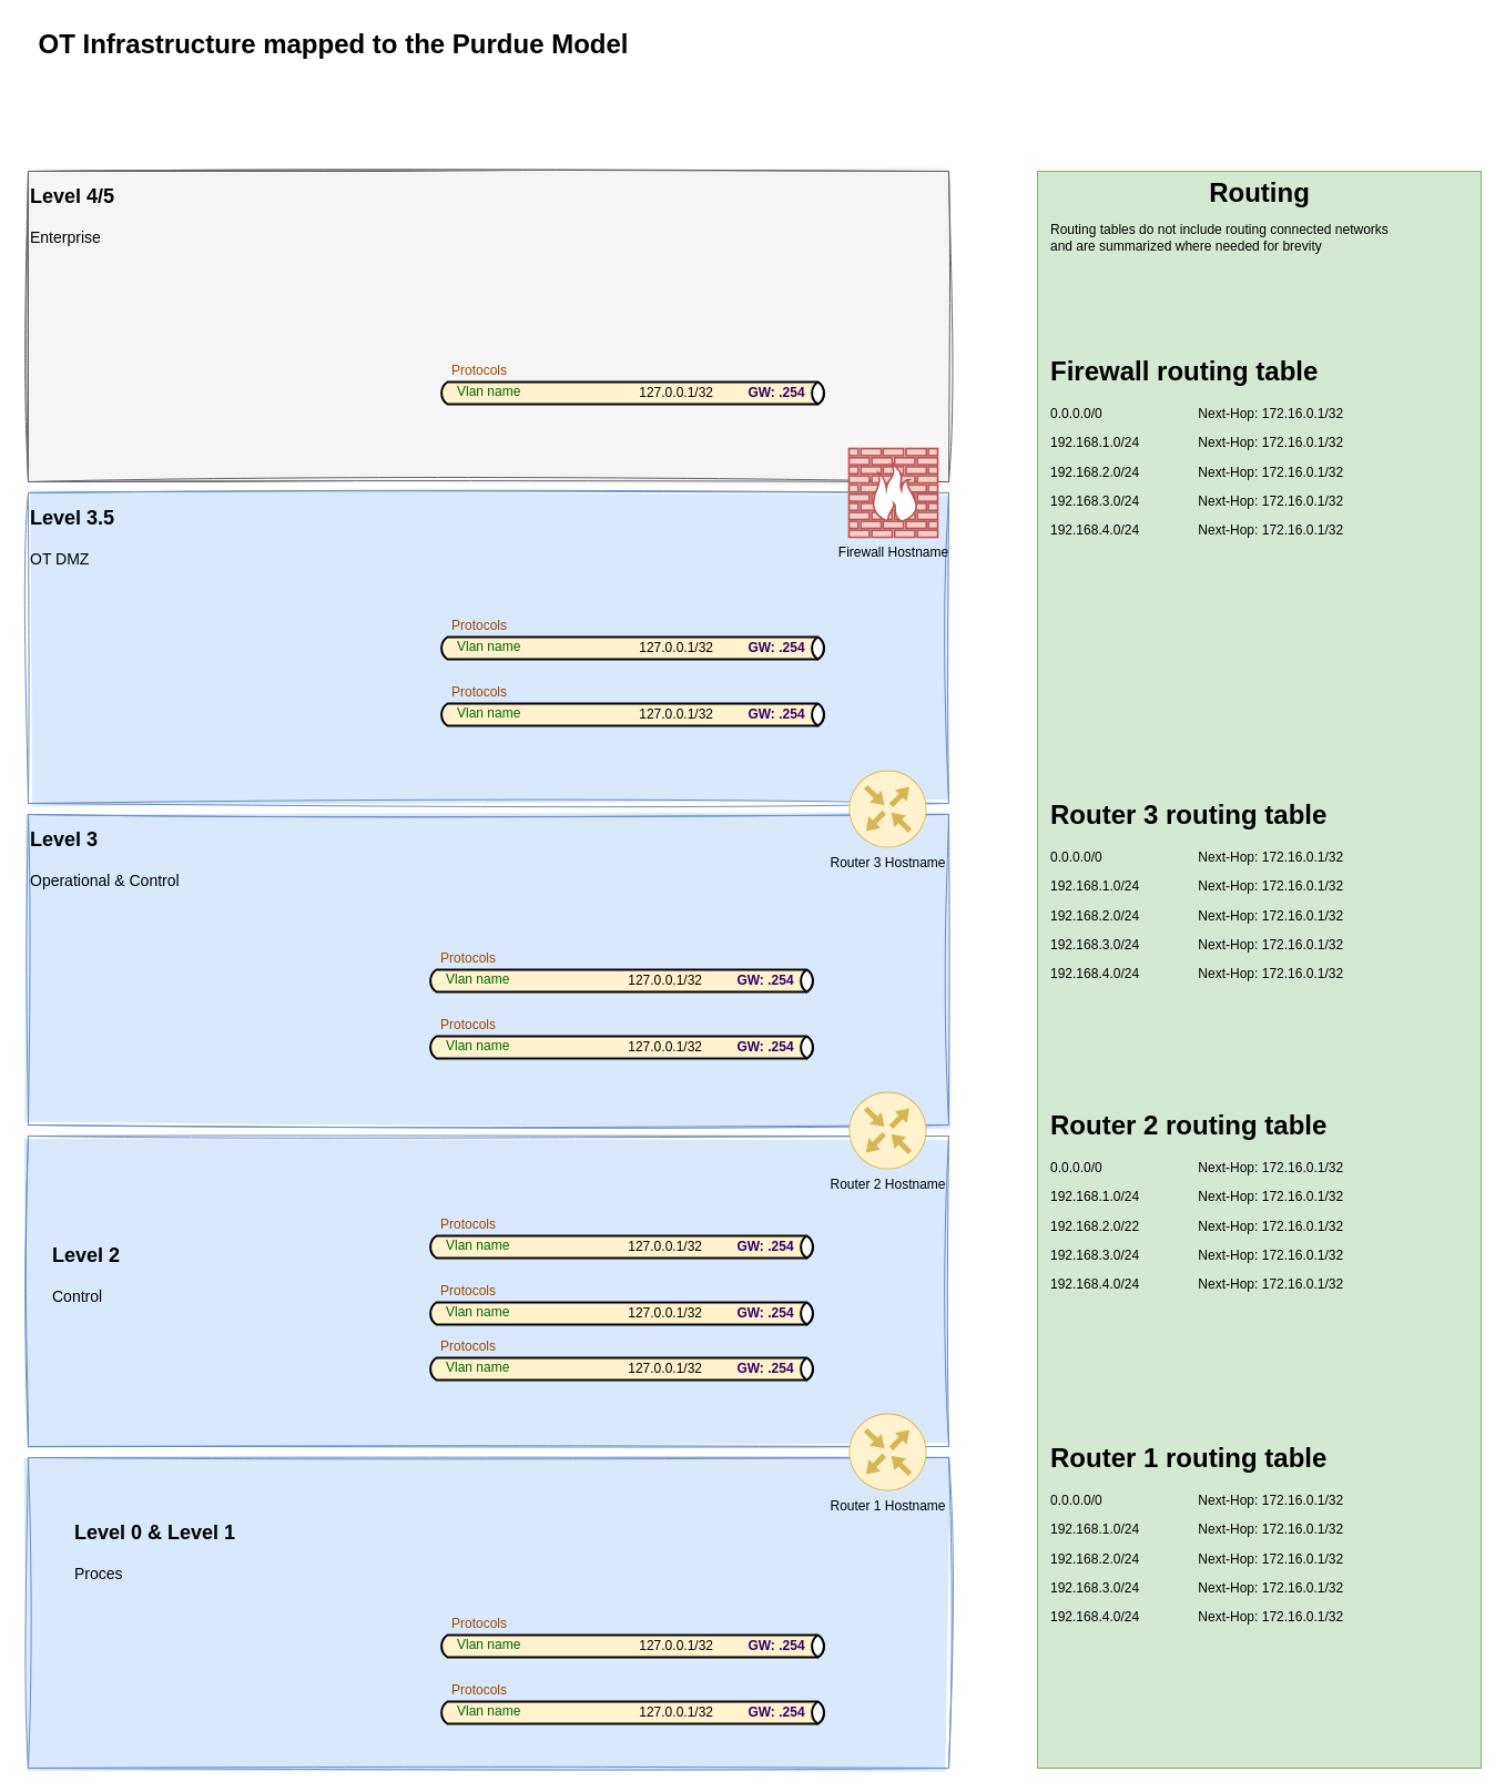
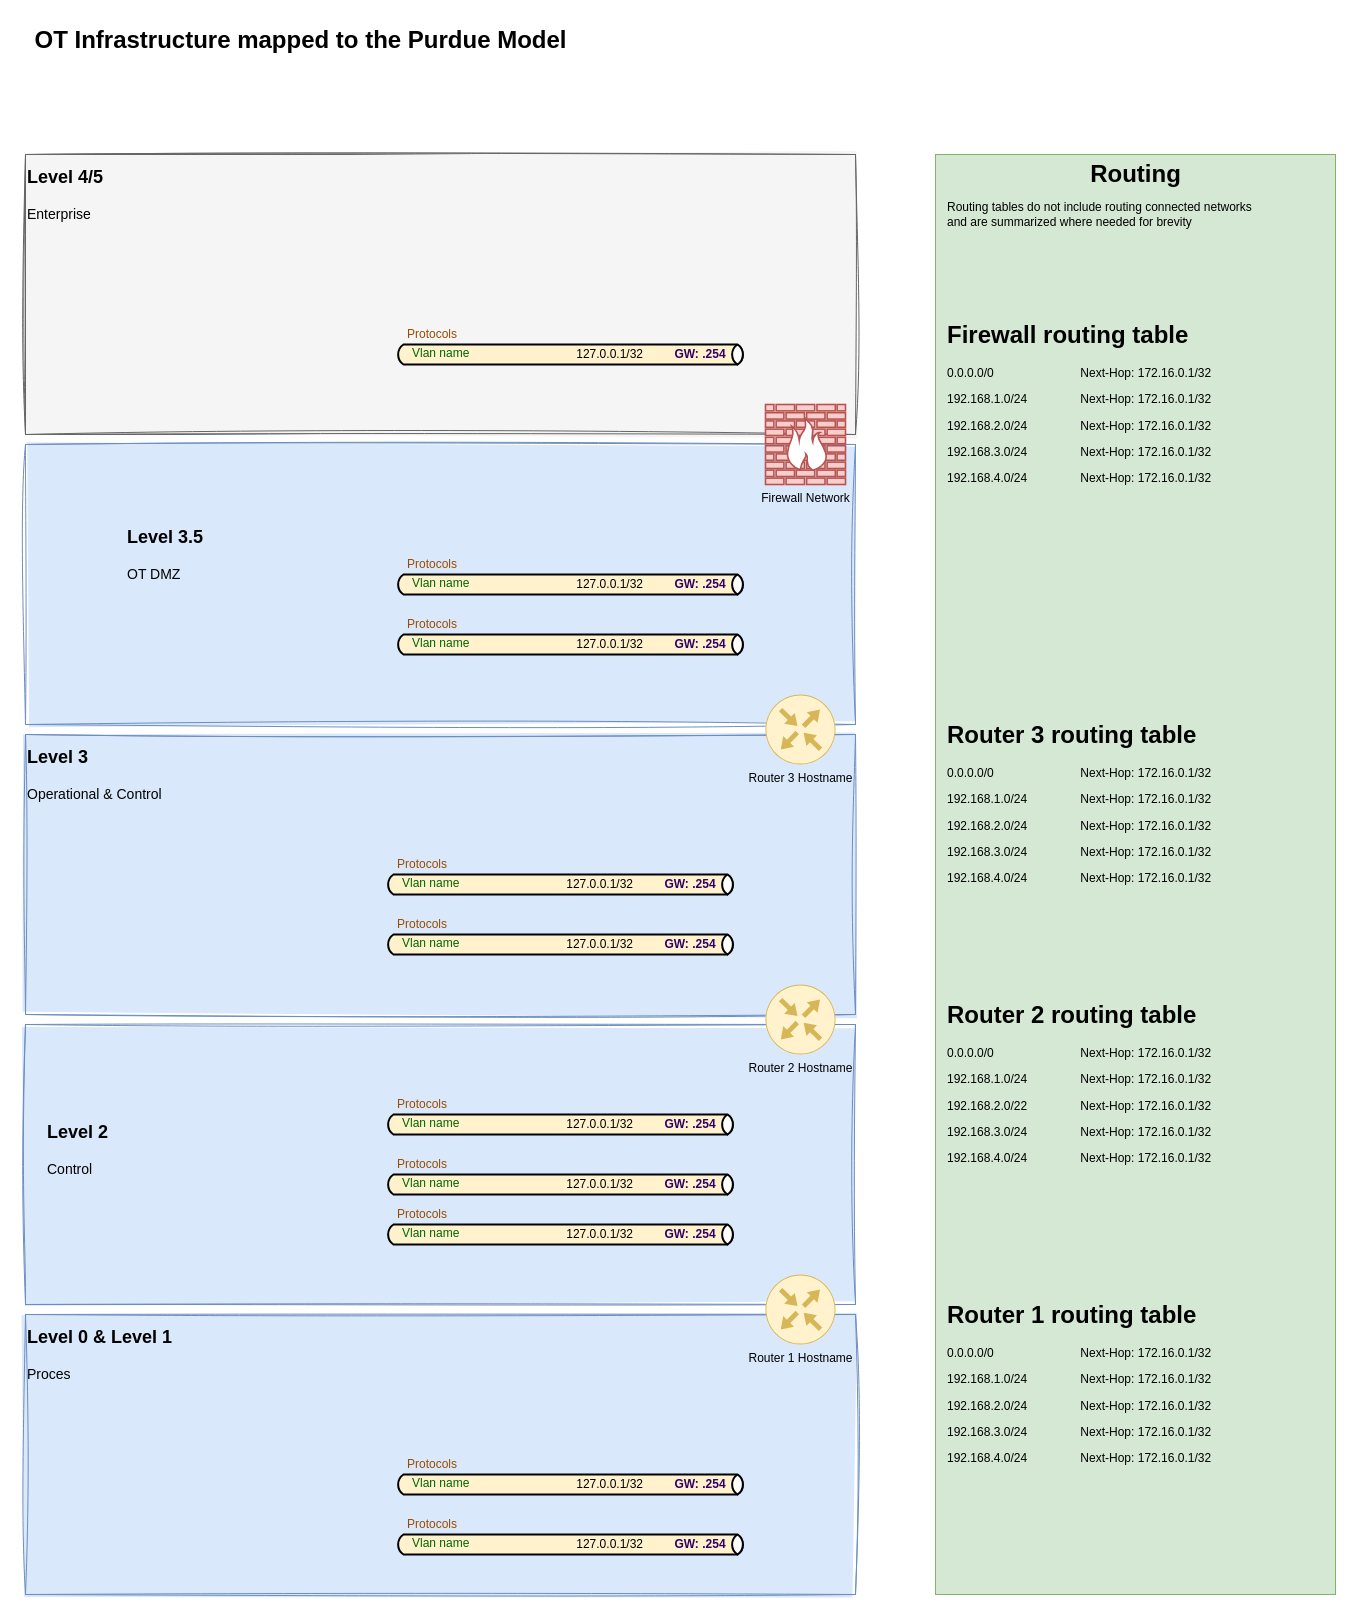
- <mxCell id="12" value="&lt;h1 style=&quot;margin-top: 0px;&quot;&gt;&lt;font style=&quot;font-size: 18px;&quot;&gt;Level 3.5&lt;/font&gt;&lt;/h1&gt;&lt;p&gt;&lt;font style=&quot;font-size: 14px;&quot;&gt;OT DMZ&lt;/font&gt;&lt;/p&gt;" style="text;html=1;whiteSpace=wrap;overflow=hidden;rounded=0;" vertex="1" parent="10"><mxGeometry width="203.265" height="70" as="geometry" /></mxCell>
+ <mxCell id="12" value="&lt;h1 style=&quot;margin-top: 0px;&quot;&gt;&lt;font style=&quot;font-size: 18px;&quot;&gt;Level 3.5&lt;/font&gt;&lt;/h1&gt;&lt;p&gt;&lt;font style=&quot;font-size: 14px;&quot;&gt;OT DMZ&lt;/font&gt;&lt;/p&gt;" style="text;html=1;whiteSpace=wrap;overflow=hidden;rounded=0;" vertex="1" parent="10"><mxGeometry x="100" y="70" width="203.265" height="70" as="geometry" /></mxCell>
- <mxCell id="85" value="Firewall Hostname" style="verticalAlign=top;verticalLabelPosition=bottom;labelPosition=center;align=center;html=1;outlineConnect=0;fillColor=#f8cecc;strokeColor=#b85450;gradientDirection=north;strokeWidth=2;shape=mxgraph.networks.firewall;" vertex="1" parent="81"><mxGeometry y="404" width="80" height="80" as="geometry" x="765" /></mxCell>
+ <mxCell id="85" value="Firewall Network" style="verticalAlign=top;verticalLabelPosition=bottom;labelPosition=center;align=center;html=1;outlineConnect=0;fillColor=#f8cecc;strokeColor=#b85450;gradientDirection=north;strokeWidth=2;shape=mxgraph.networks.firewall;" vertex="1" parent="81"><mxGeometry y="404" width="80" height="80" as="geometry" x="765" /></mxCell>
- <mxCell id="18" value="&lt;h1 style=&quot;margin-top: 0px;&quot;&gt;&lt;font style=&quot;font-size: 18px;&quot;&gt;Level 0 &amp;amp; Level 1&lt;/font&gt;&lt;/h1&gt;&lt;p&gt;&lt;font style=&quot;font-size: 14px;&quot;&gt;Proces&lt;/font&gt;&lt;/p&gt;" style="text;html=1;whiteSpace=wrap;overflow=hidden;rounded=0;" vertex="1" parent="16"><mxGeometry x="40" y="45" width="241.455" height="70" as="geometry" /></mxCell>
+ <mxCell id="18" value="&lt;h1 style=&quot;margin-top: 0px;&quot;&gt;&lt;font style=&quot;font-size: 18px;&quot;&gt;Level 0 &amp;amp; Level 1&lt;/font&gt;&lt;/h1&gt;&lt;p&gt;&lt;font style=&quot;font-size: 14px;&quot;&gt;Proces&lt;/font&gt;&lt;/p&gt;" style="text;html=1;whiteSpace=wrap;overflow=hidden;rounded=0;" vertex="1" parent="16"><mxGeometry width="241.455" height="70" as="geometry" /></mxCell>
